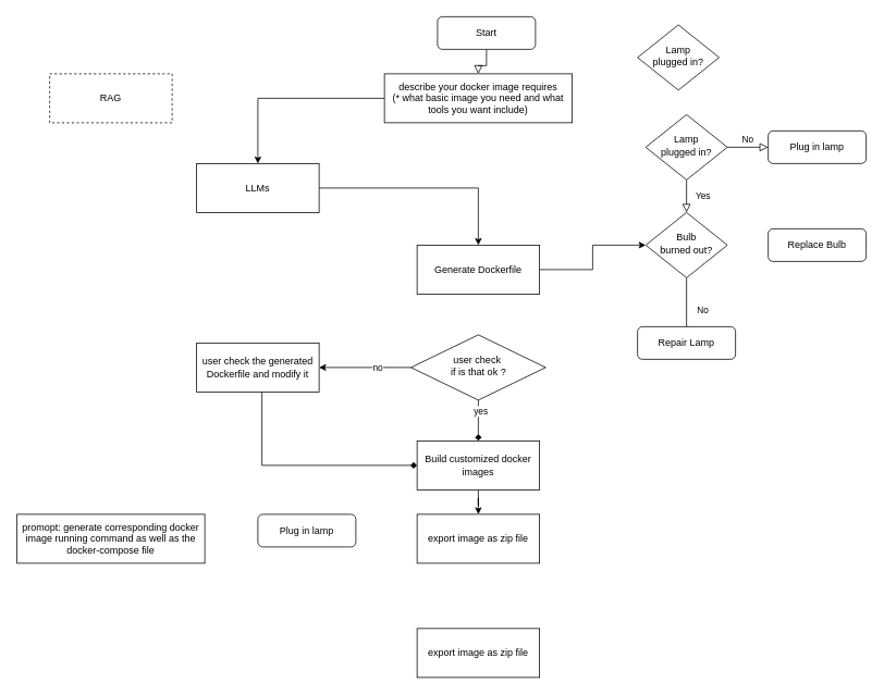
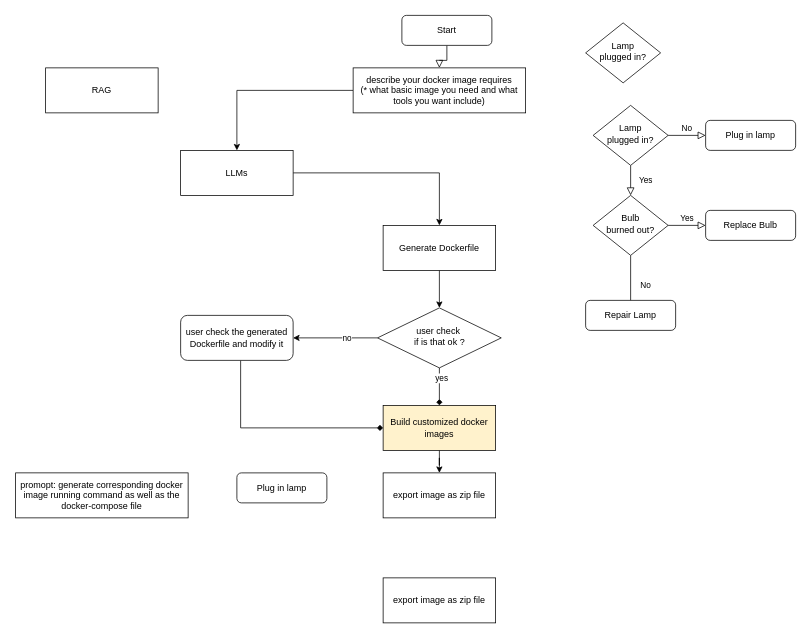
- <mxCell id="19" value="RAG" style="rounded=0;whiteSpace=wrap;html=1;dashed=1;" vertex="1" parent="1"><mxGeometry x="60" y="90" width="150" height="60" as="geometry" /></mxCell>
+ <mxCell id="19" value="RAG" style="rounded=0;whiteSpace=wrap;html=1;" vertex="1" parent="1"><mxGeometry x="60" y="90" width="150" height="60" as="geometry" /></mxCell>
- <mxCell id="20" style="edgeStyle=orthogonalEdgeStyle;rounded=0;orthogonalLoop=1;jettySize=auto;html=1;" edge="1" parent="1" source="21" target="10"><mxGeometry relative="1" as="geometry" /></mxCell>
+ <mxCell id="20" style="edgeStyle=orthogonalEdgeStyle;rounded=0;orthogonalLoop=1;jettySize=auto;html=1;entryX=0.5;entryY=0;entryDx=0;entryDy=0;" edge="1" parent="1" source="21" target="28"><mxGeometry relative="1" as="geometry" /></mxCell>
+ <mxCell id="9" value="Yes" style="edgeStyle=orthogonalEdgeStyle;rounded=0;html=1;jettySize=auto;orthogonalLoop=1;fontSize=11;endArrow=block;endFill=0;endSize=8;strokeWidth=1;shadow=0;labelBackgroundColor=none;" parent="1" source="10" target="12" edge="1"><mxGeometry y="10" relative="1" as="geometry"><mxPoint as="offset" /></mxGeometry></mxCell>
- <mxCell id="23" value="user check the generated Dockerfile and modify it" style="rounded=0;whiteSpace=wrap;html=1;" vertex="1" parent="1"><mxGeometry x="240" y="420" width="150" height="60" as="geometry" /></mxCell>
+ <mxCell id="23" value="user check the generated Dockerfile and modify it" style="whiteSpace=wrap;html=1;rounded=1;" vertex="1" parent="1"><mxGeometry x="240" y="420" width="150" height="60" as="geometry" /></mxCell>
- <mxCell id="30" value="Build customized docker images" style="rounded=0;whiteSpace=wrap;html=1;" vertex="1" parent="1"><mxGeometry x="510" y="540" width="150" height="60" as="geometry" /></mxCell>
+ <mxCell id="30" value="Build customized docker images" style="rounded=0;whiteSpace=wrap;html=1;fillColor=#fff2cc;" vertex="1" parent="1"><mxGeometry x="510" y="540" width="150" height="60" as="geometry" /></mxCell>
